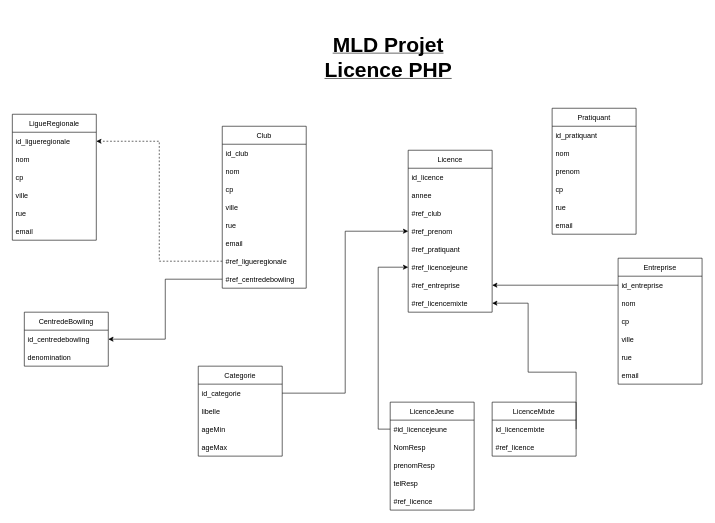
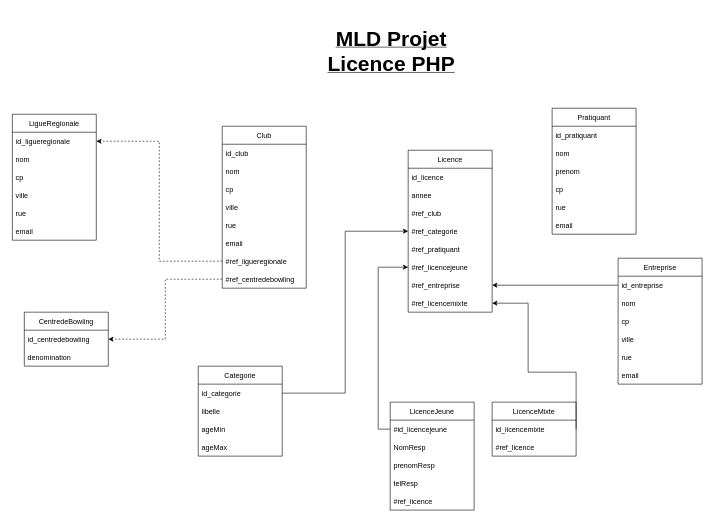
- <mxCell id="2" value="&lt;b&gt;&lt;u&gt;&lt;font style=&quot;font-size: 35px;&quot;&gt;MLD Projet Licence PHP&lt;/font&gt;&lt;/u&gt;&lt;/b&gt;" style="text;html=1;strokeColor=none;fillColor=none;align=center;verticalAlign=middle;whiteSpace=wrap;rounded=0;" vertex="1" parent="1"><mxGeometry x="529" y="30" width="236" height="130" as="geometry" /></mxCell>
+ <mxCell id="2" value="&lt;b&gt;&lt;u&gt;&lt;font style=&quot;font-size: 35px;&quot;&gt;MLD Projet Licence PHP&lt;/font&gt;&lt;/u&gt;&lt;/b&gt;" style="text;html=1;strokeColor=none;fillColor=none;align=center;verticalAlign=middle;whiteSpace=wrap;rounded=0;" vertex="1" parent="1"><mxGeometry x="534" y="20" width="236" height="130" as="geometry" /></mxCell>
- <mxCell id="40" value="#ref_prenom" style="text;strokeColor=none;fillColor=none;align=left;verticalAlign=middle;spacingLeft=4;spacingRight=4;overflow=hidden;points=[[0,0.5],[1,0.5]];portConstraint=eastwest;rotatable=0;fontSize=12;" vertex="1" parent="36"><mxGeometry y="120" width="140" height="30" as="geometry" /></mxCell>
+ <mxCell id="40" value="#ref_categorie" style="text;strokeColor=none;fillColor=none;align=left;verticalAlign=middle;spacingLeft=4;spacingRight=4;overflow=hidden;points=[[0,0.5],[1,0.5]];portConstraint=eastwest;rotatable=0;fontSize=12;" vertex="1" parent="36"><mxGeometry y="120" width="140" height="30" as="geometry" /></mxCell>
- <mxCell id="60" style="edgeStyle=orthogonalEdgeStyle;rounded=0;orthogonalLoop=1;jettySize=auto;html=1;exitX=0;exitY=0.5;exitDx=0;exitDy=0;entryX=1;entryY=0.5;entryDx=0;entryDy=0;fontSize=12;" edge="1" parent="1" source="18" target="20"><mxGeometry relative="1" as="geometry" /></mxCell>
+ <mxCell id="60" style="edgeStyle=orthogonalEdgeStyle;rounded=0;orthogonalLoop=1;jettySize=auto;html=1;exitX=0;exitY=0.5;exitDx=0;exitDy=0;entryX=1;entryY=0.5;entryDx=0;entryDy=0;fontSize=12;dashed=1;" edge="1" parent="1" source="18" target="20"><mxGeometry relative="1" as="geometry" /></mxCell>
